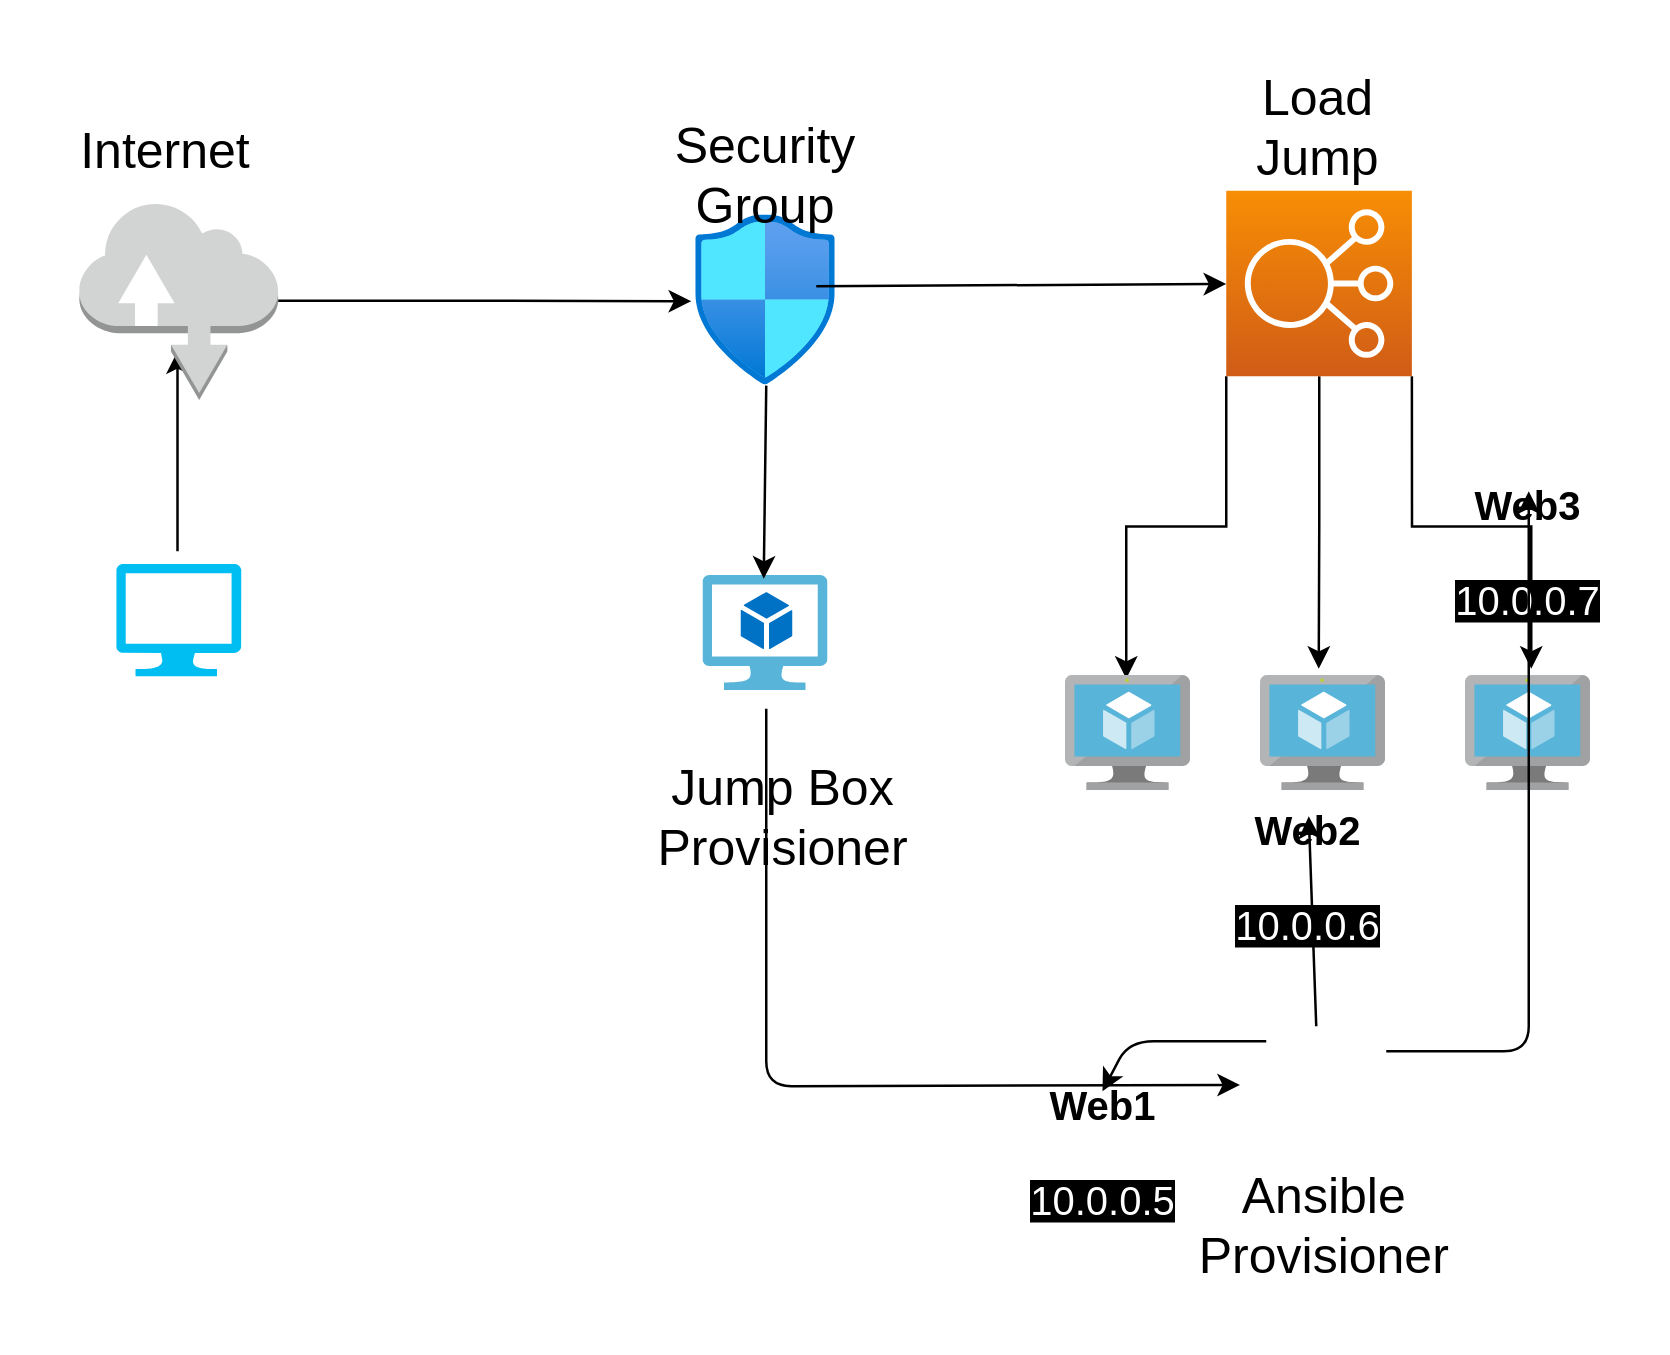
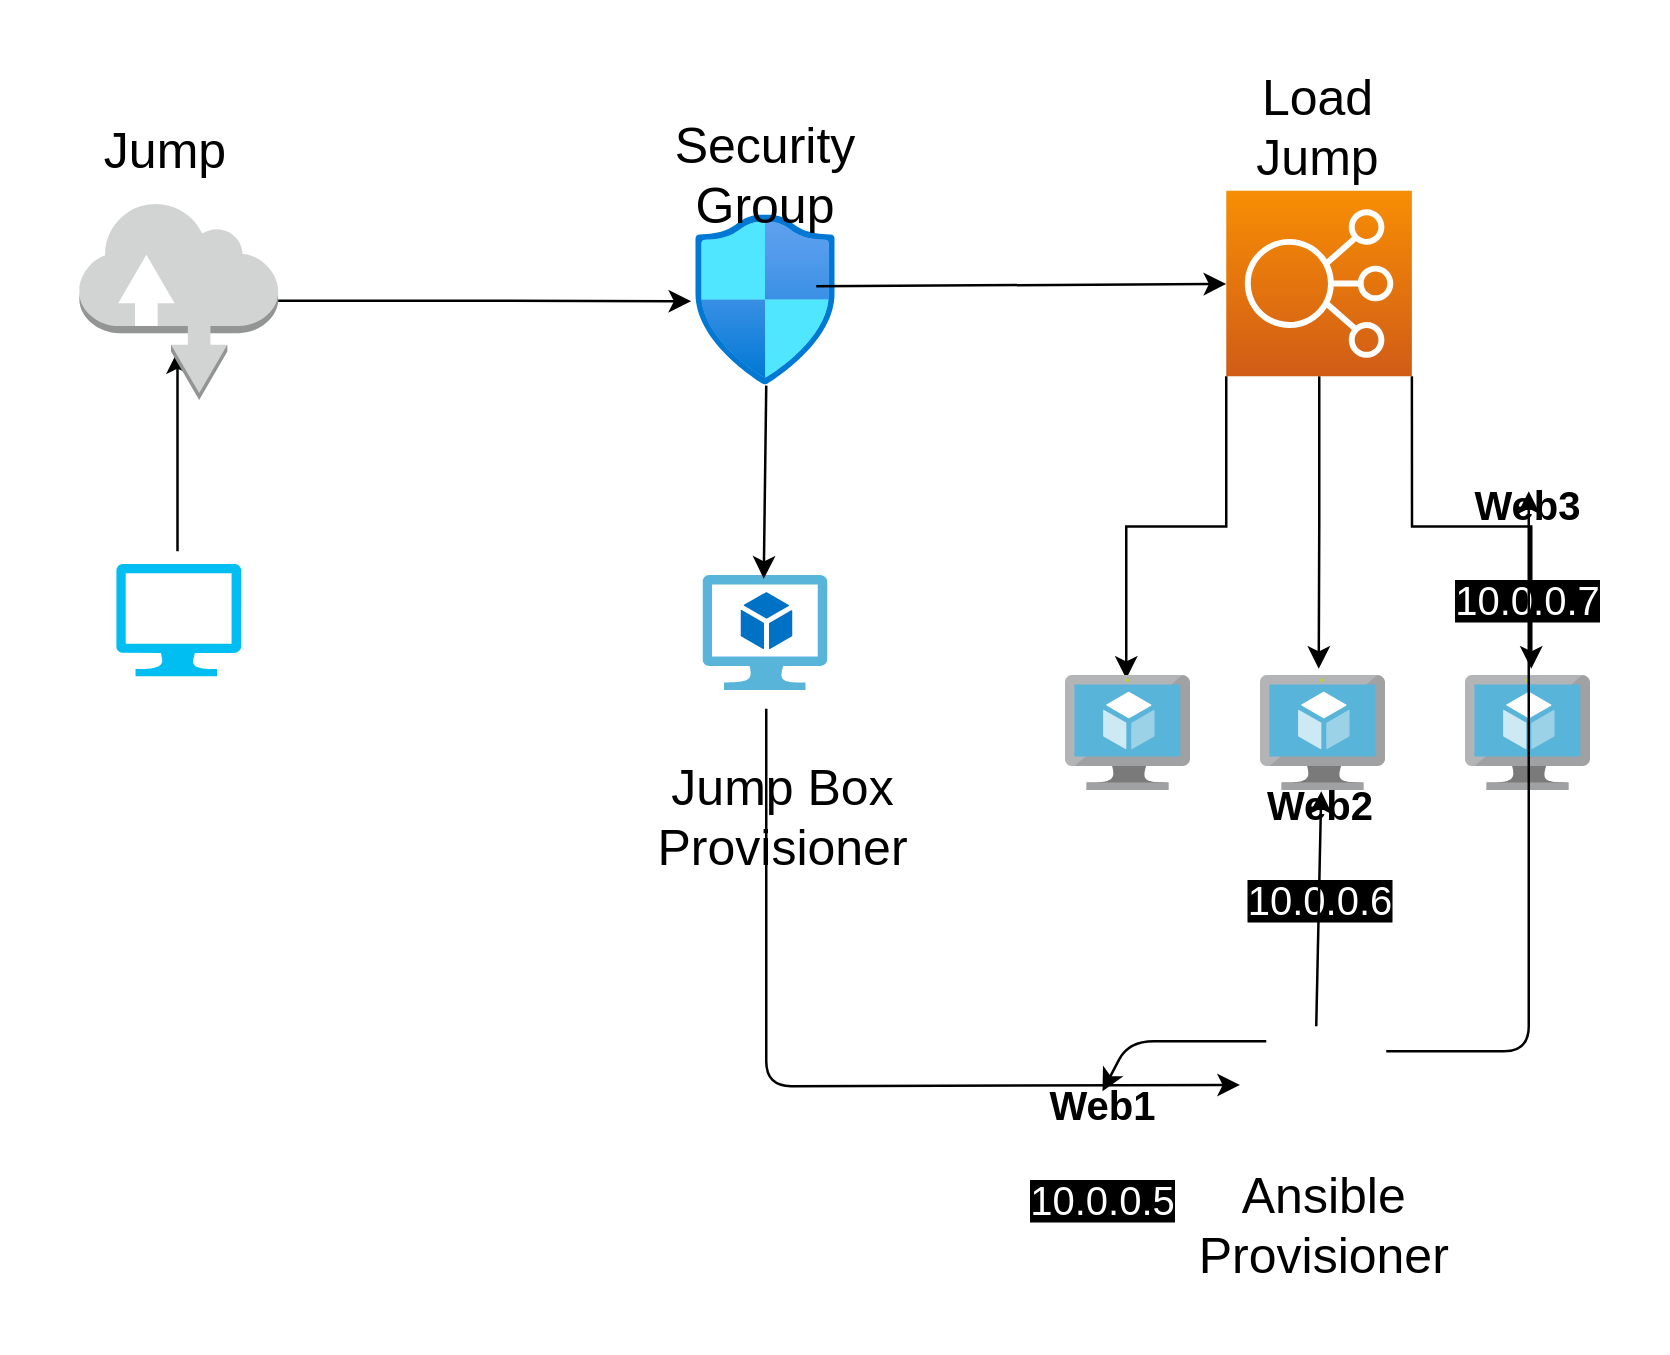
- <mxCell id="19" value="&lt;font style=&quot;font-size: 20px&quot;&gt;Internet&lt;/font&gt;" style="text;html=1;strokeColor=none;fillColor=none;align=center;verticalAlign=middle;whiteSpace=wrap;rounded=0;" vertex="1" parent="1"><mxGeometry x="20.75" y="31.5" width="90" height="54.25" as="geometry" /></mxCell>
+ <mxCell id="19" value="&lt;font style=&quot;font-size: 20px&quot;&gt;Jump&lt;/font&gt;" style="text;html=1;strokeColor=none;fillColor=none;align=center;verticalAlign=middle;whiteSpace=wrap;rounded=0;" vertex="1" parent="1"><mxGeometry x="20.75" y="31.5" width="90" height="54.25" as="geometry" /></mxCell>
- <mxCell id="25" value="&lt;font style=&quot;font-size: 16px&quot;&gt;&lt;b&gt;Web2&lt;/b&gt;&lt;br&gt;&lt;br&gt;&lt;span style=&quot;color: rgb(255 , 255 , 255) ; background-color: rgb(0 , 0 , 0)&quot;&gt;10.0.0.6&lt;/span&gt;&lt;/font&gt;" style="text;html=1;strokeColor=none;fillColor=none;align=center;verticalAlign=middle;whiteSpace=wrap;rounded=0;" vertex="1" parent="1"><mxGeometry x="488" y="326" width="70" height="50" as="geometry" /></mxCell>
+ <mxCell id="25" value="&lt;font style=&quot;font-size: 16px&quot;&gt;&lt;b&gt;Web2&lt;/b&gt;&lt;br&gt;&lt;br&gt;&lt;span style=&quot;color: rgb(255 , 255 , 255) ; background-color: rgb(0 , 0 , 0)&quot;&gt;10.0.0.6&lt;/span&gt;&lt;/font&gt;" style="text;html=1;strokeColor=none;fillColor=none;align=center;verticalAlign=middle;whiteSpace=wrap;rounded=0;" vertex="1" parent="1"><mxGeometry x="493" y="316" width="70" height="50" as="geometry" /></mxCell>
